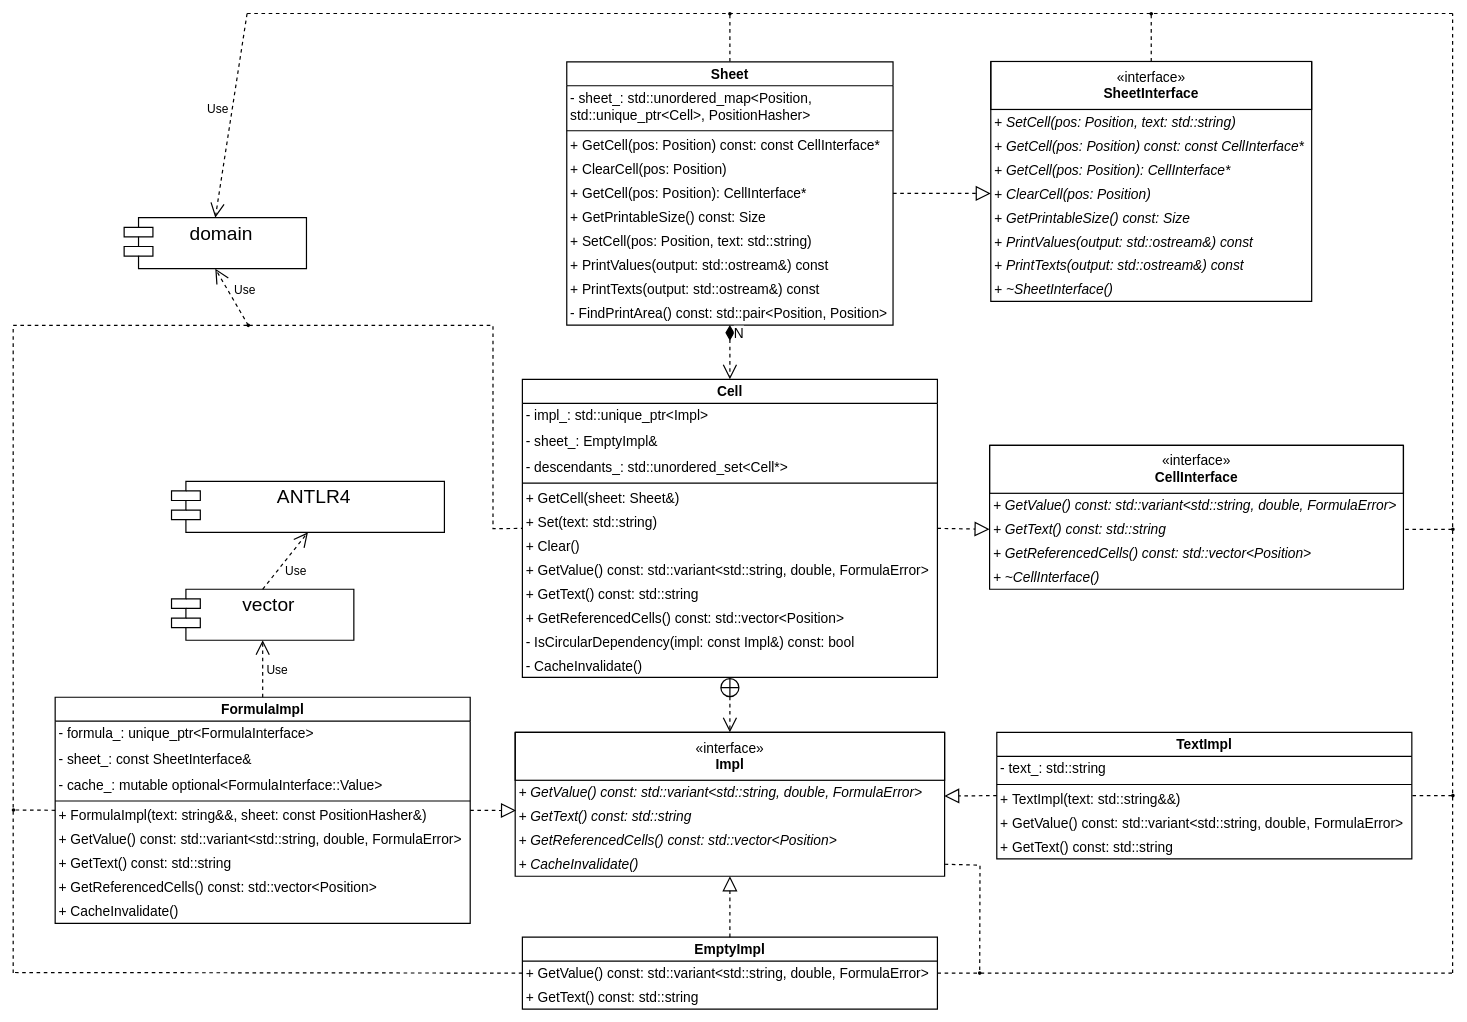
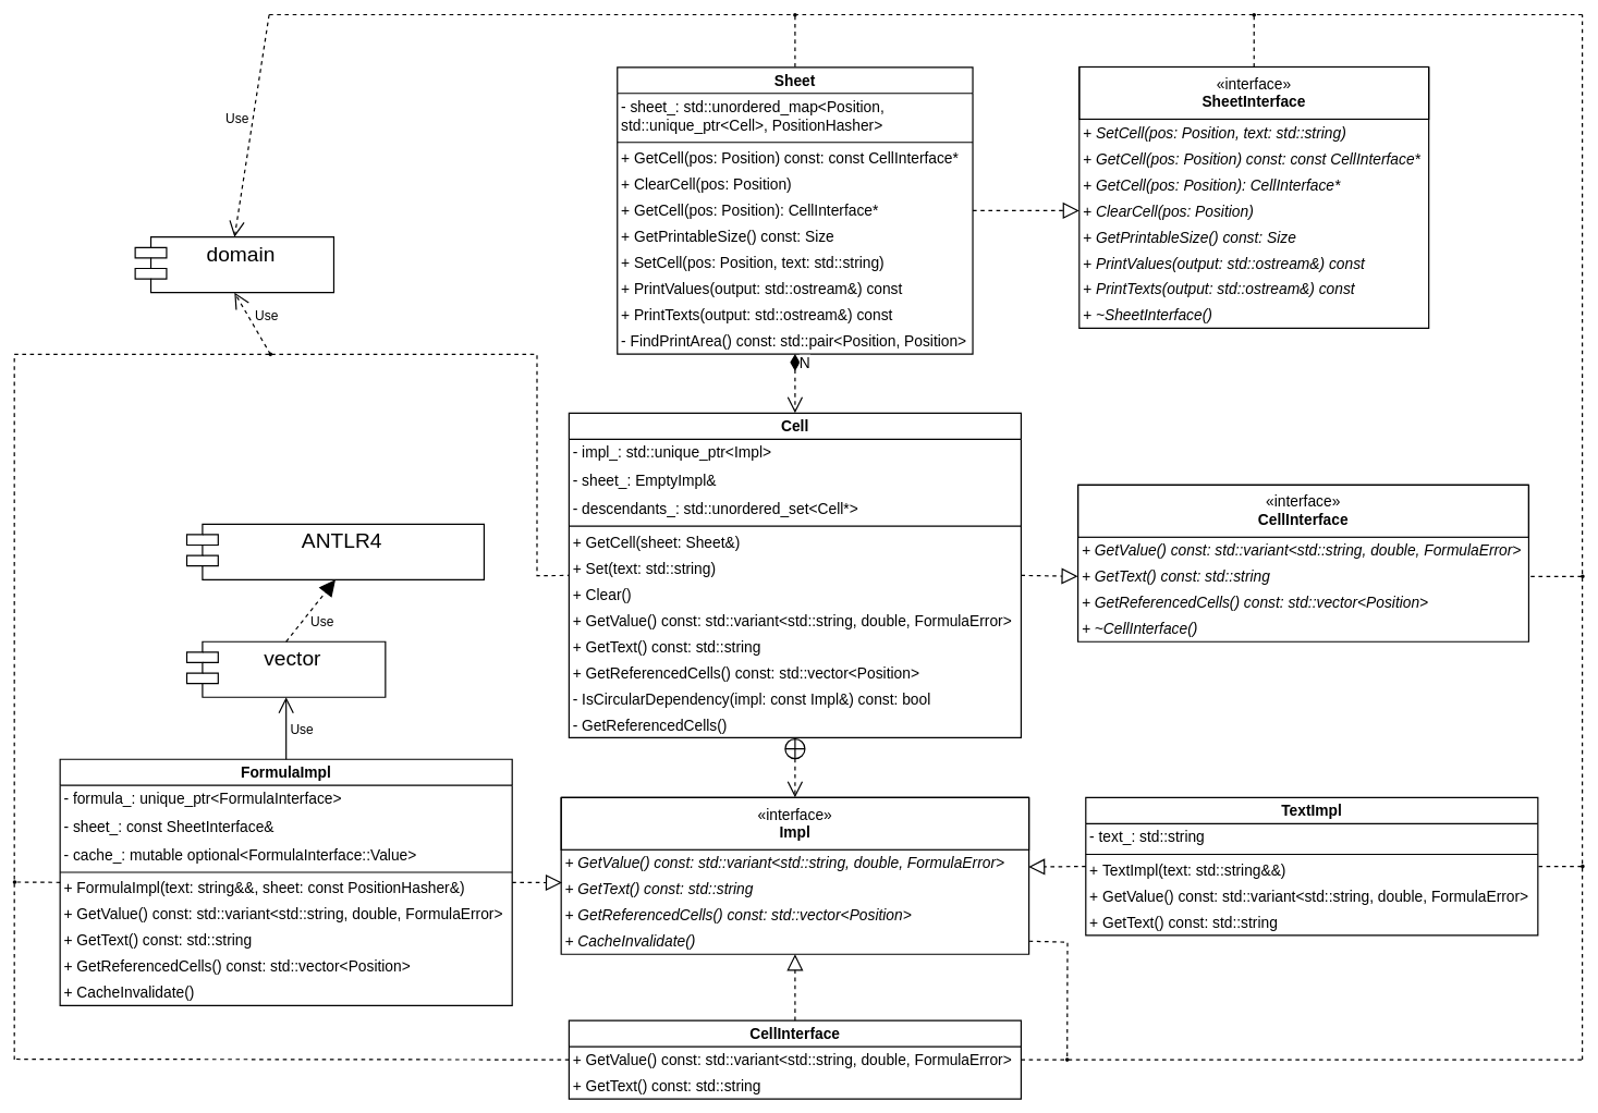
- <mxCell id="78" value="&lt;font style=&quot;font-size: 20px;&quot;&gt;Use&lt;/font&gt;" style="endArrow=open;endSize=20;dashed=1;html=1;rounded=0;exitX=0.5;exitY=0;exitDx=0;exitDy=0;entryX=0.5;entryY=1;entryDx=0;entryDy=0;strokeWidth=2;" edge="1" parent="1" source="75" target="76"><mxGeometry x="-0.035" y="-24" width="160" relative="1" as="geometry"><mxPoint x="447" y="1171" as="sourcePoint" /><mxPoint x="447" y="1076" as="targetPoint" /><mxPoint y="-1" as="offset" /></mxGeometry></mxCell>
+ <mxCell id="78" value="&lt;font style=&quot;font-size: 20px;&quot;&gt;Use&lt;/font&gt;" style="endArrow=block;endSize=20;dashed=1;html=1;rounded=0;exitX=0.5;exitY=0;exitDx=0;exitDy=0;entryX=0.5;entryY=1;entryDx=0;entryDy=0;strokeWidth=2;" edge="1" parent="1" source="75" target="76"><mxGeometry x="-0.035" y="-24" width="160" relative="1" as="geometry"><mxPoint x="447" y="1171" as="sourcePoint" /><mxPoint x="447" y="1076" as="targetPoint" /><mxPoint y="-1" as="offset" /></mxGeometry></mxCell>
- <mxCell id="41" value="- CacheInvalidate()" style="text;align=left;verticalAlign=top;spacingLeft=4;spacingRight=4;overflow=hidden;rotatable=0;points=[[0,0.5],[1,0.5]];portConstraint=eastwest;rounded=0;shadow=0;html=0;fontStyle=0;fontSize=23;strokeWidth=2;fillColor=none;strokeColor=none;fontColor=#000000;" parent="29" vertex="1"><mxGeometry y="457" width="692" height="40" as="geometry" /></mxCell>
+ <mxCell id="41" value="- GetReferencedCells()" style="text;align=left;verticalAlign=top;spacingLeft=4;spacingRight=4;overflow=hidden;rotatable=0;points=[[0,0.5],[1,0.5]];portConstraint=eastwest;rounded=0;shadow=0;html=0;fontStyle=0;fontSize=23;strokeWidth=2;fillColor=none;strokeColor=none;fontColor=#000000;" parent="29" vertex="1"><mxGeometry y="457" width="692" height="40" as="geometry" /></mxCell>
- <mxCell id="77" value="&lt;font style=&quot;font-size: 20px;&quot;&gt;Use&lt;/font&gt;" style="endArrow=open;endSize=20;dashed=1;html=1;rounded=0;exitX=0.5;exitY=0;exitDx=0;exitDy=0;entryX=0.5;entryY=1;entryDx=0;entryDy=0;strokeWidth=2;" edge="1" parent="1" source="57" target="75"><mxGeometry x="-0.035" y="-24" width="160" relative="1" as="geometry"><mxPoint x="481" y="1101" as="sourcePoint" /><mxPoint x="901" y="851" as="targetPoint" /><mxPoint y="-1" as="offset" /></mxGeometry></mxCell>
+ <mxCell id="77" value="&lt;font style=&quot;font-size: 20px;&quot;&gt;Use&lt;/font&gt;" style="endArrow=open;endSize=20;dashed=0;html=1;rounded=0;exitX=0.5;exitY=0;exitDx=0;exitDy=0;entryX=0.5;entryY=1;entryDx=0;entryDy=0;strokeWidth=2;" edge="1" parent="1" source="57" target="75"><mxGeometry x="-0.035" y="-24" width="160" relative="1" as="geometry"><mxPoint x="481" y="1101" as="sourcePoint" /><mxPoint x="901" y="851" as="targetPoint" /><mxPoint y="-1" as="offset" /></mxGeometry></mxCell>
- <mxCell id="48" value="EmptyImpl" style="swimlane;fontStyle=1;align=center;verticalAlign=top;childLayout=stackLayout;horizontal=1;startSize=40;horizontalStack=0;resizeParent=1;resizeParentMax=0;resizeLast=0;collapsible=1;marginBottom=0;whiteSpace=wrap;html=1;fontSize=23;strokeWidth=2;shadow=0;fillColor=none;strokeColor=#000000;fontColor=#000000;" parent="1" vertex="1"><mxGeometry x="870" y="1561" width="692" height="120" as="geometry"><mxRectangle x="990" y="-90" width="130" height="30" as="alternateBounds" /></mxGeometry></mxCell>
+ <mxCell id="48" value="CellInterface" style="swimlane;fontStyle=1;align=center;verticalAlign=top;childLayout=stackLayout;horizontal=1;startSize=40;horizontalStack=0;resizeParent=1;resizeParentMax=0;resizeLast=0;collapsible=1;marginBottom=0;whiteSpace=wrap;html=1;fontSize=23;strokeWidth=2;shadow=0;fillColor=none;strokeColor=#000000;fontColor=#000000;" parent="1" vertex="1"><mxGeometry x="870" y="1561" width="692" height="120" as="geometry"><mxRectangle x="990" y="-90" width="130" height="30" as="alternateBounds" /></mxGeometry></mxCell>
